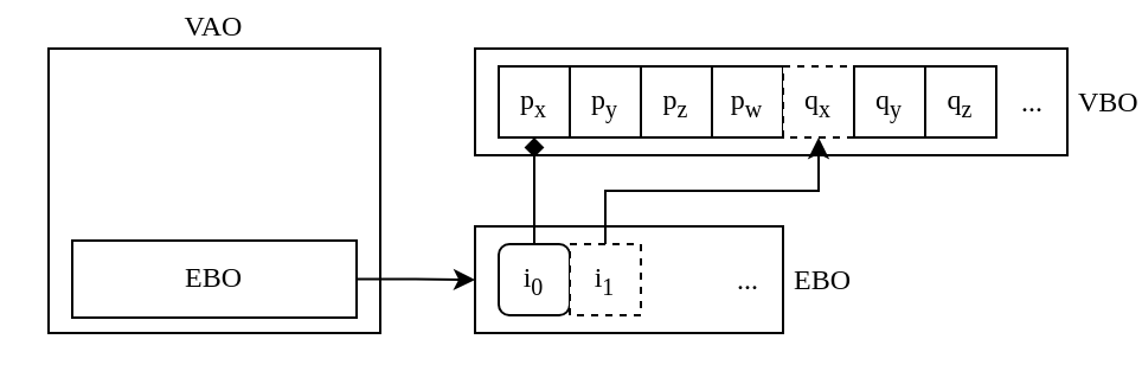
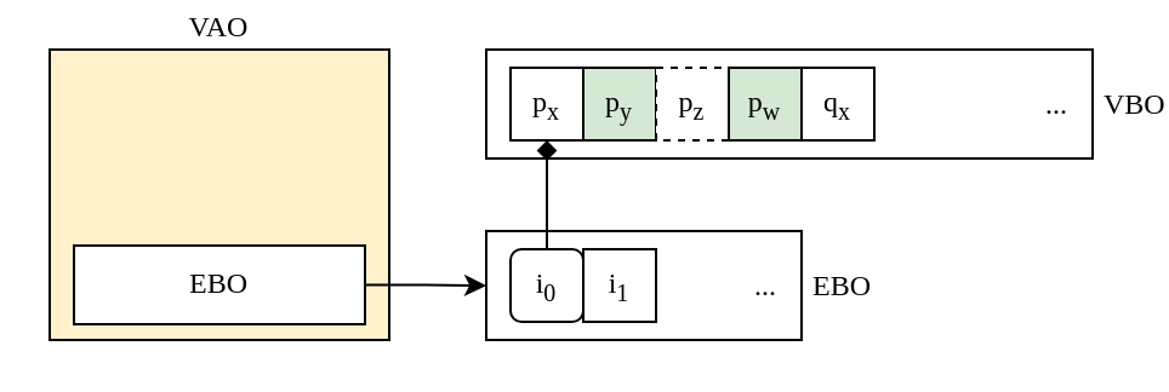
- <mxCell id="5" value="&lt;font data-font-src=&quot;https://fonts.googleapis.com/css?family=CMU+Serif&quot; face=&quot;CMU Serif&quot;&gt;p&lt;sub&gt;y&lt;/sub&gt;&lt;/font&gt;" style="rounded=0;whiteSpace=wrap;html=1;" vertex="1" parent="1"><mxGeometry x="240" y="27.5" width="30" height="30" as="geometry" /></mxCell>
+ <mxCell id="5" value="&lt;font data-font-src=&quot;https://fonts.googleapis.com/css?family=CMU+Serif&quot; face=&quot;CMU Serif&quot;&gt;p&lt;sub&gt;y&lt;/sub&gt;&lt;/font&gt;" style="rounded=0;whiteSpace=wrap;html=1;fillColor=#d5e8d4;" vertex="1" parent="1"><mxGeometry x="240" y="27.5" width="30" height="30" as="geometry" /></mxCell>
- <mxCell id="6" value="&lt;font data-font-src=&quot;https://fonts.googleapis.com/css?family=CMU+Serif&quot; face=&quot;CMU Serif&quot;&gt;p&lt;sub&gt;z&lt;/sub&gt;&lt;/font&gt;" style="rounded=0;whiteSpace=wrap;html=1;" vertex="1" parent="1"><mxGeometry x="270" y="27.5" width="30" height="30" as="geometry" /></mxCell>
+ <mxCell id="6" value="&lt;font data-font-src=&quot;https://fonts.googleapis.com/css?family=CMU+Serif&quot; face=&quot;CMU Serif&quot;&gt;p&lt;sub&gt;z&lt;/sub&gt;&lt;/font&gt;" style="rounded=0;whiteSpace=wrap;html=1;dashed=1;" vertex="1" parent="1"><mxGeometry x="270" y="27.5" width="30" height="30" as="geometry" /></mxCell>
- <mxCell id="7" value="&lt;font data-font-src=&quot;https://fonts.googleapis.com/css?family=CMU+Serif&quot; face=&quot;CMU Serif&quot;&gt;p&lt;sub&gt;w&lt;/sub&gt;&lt;/font&gt;" style="rounded=0;whiteSpace=wrap;html=1;" vertex="1" parent="1"><mxGeometry x="300" y="27.5" width="30" height="30" as="geometry" /></mxCell>
+ <mxCell id="7" value="&lt;font data-font-src=&quot;https://fonts.googleapis.com/css?family=CMU+Serif&quot; face=&quot;CMU Serif&quot;&gt;p&lt;sub&gt;w&lt;/sub&gt;&lt;/font&gt;" style="rounded=0;whiteSpace=wrap;html=1;fillColor=#d5e8d4;" vertex="1" parent="1"><mxGeometry x="300" y="27.5" width="30" height="30" as="geometry" /></mxCell>
- <mxCell id="8" value="&lt;font face=&quot;CMU Serif&quot;&gt;q&lt;sub&gt;x&lt;/sub&gt;&lt;/font&gt;" style="rounded=0;whiteSpace=wrap;html=1;dashed=1;" vertex="1" parent="1"><mxGeometry x="330" y="27.5" width="30" height="30" as="geometry" /></mxCell>
+ <mxCell id="8" value="&lt;font face=&quot;CMU Serif&quot;&gt;q&lt;sub&gt;x&lt;/sub&gt;&lt;/font&gt;" style="rounded=0;whiteSpace=wrap;html=1;" vertex="1" parent="1"><mxGeometry x="330" y="27.5" width="30" height="30" as="geometry" /></mxCell>
- <mxCell id="9" value="&lt;font face=&quot;CMU Serif&quot;&gt;q&lt;sub&gt;y&lt;/sub&gt;&lt;/font&gt;" style="rounded=0;whiteSpace=wrap;html=1;" vertex="1" parent="1"><mxGeometry x="360" y="27.5" width="30" height="30" as="geometry" /></mxCell>
- <mxCell id="11" value="&lt;font face=&quot;CMU Serif&quot;&gt;q&lt;sub&gt;z&lt;/sub&gt;&lt;/font&gt;" style="rounded=0;whiteSpace=wrap;html=1;" vertex="1" parent="1"><mxGeometry x="390" y="27.5" width="30" height="30" as="geometry" /></mxCell>
- <mxCell id="2" value="&lt;div&gt;VAO&lt;/div&gt;" style="rounded=0;whiteSpace=wrap;html=1;fontFamily=CMU Serif;fontSource=https%3A%2F%2Ffonts.googleapis.com%2Fcss%3Ffamily%3DCMU%2BSerif;labelPosition=center;verticalLabelPosition=top;align=center;verticalAlign=bottom;" vertex="1" parent="1"><mxGeometry x="20" y="20" width="140" height="120" as="geometry" /></mxCell>
+ <mxCell id="2" value="&lt;div&gt;VAO&lt;/div&gt;" style="rounded=0;whiteSpace=wrap;html=1;fontFamily=CMU Serif;fontSource=https%3A%2F%2Ffonts.googleapis.com%2Fcss%3Ffamily%3DCMU%2BSerif;labelPosition=center;verticalLabelPosition=top;align=center;verticalAlign=bottom;fillColor=#fff2cc;" vertex="1" parent="1"><mxGeometry x="20" y="20" width="140" height="120" as="geometry" /></mxCell>
- <mxCell id="15" style="edgeStyle=orthogonalEdgeStyle;rounded=0;orthogonalLoop=1;jettySize=auto;html=1;exitX=0.5;exitY=0;exitDx=0;exitDy=0;entryX=0.5;entryY=1;entryDx=0;entryDy=0;" edge="1" parent="1" source="16" target="8"><mxGeometry relative="1" as="geometry" /></mxCell>
- <mxCell id="16" value="&lt;font data-font-src=&quot;https://fonts.googleapis.com/css?family=CMU+Serif&quot; face=&quot;CMU Serif&quot;&gt;i&lt;sub&gt;1&lt;/sub&gt;&lt;/font&gt;" style="rounded=0;whiteSpace=wrap;html=1;dashed=1;" vertex="1" parent="1"><mxGeometry x="240" y="102.5" width="30" height="30" as="geometry" /></mxCell>
+ <mxCell id="16" value="&lt;font data-font-src=&quot;https://fonts.googleapis.com/css?family=CMU+Serif&quot; face=&quot;CMU Serif&quot;&gt;i&lt;sub&gt;1&lt;/sub&gt;&lt;/font&gt;" style="rounded=0;whiteSpace=wrap;html=1;" vertex="1" parent="1"><mxGeometry x="240" y="102.5" width="30" height="30" as="geometry" /></mxCell>
